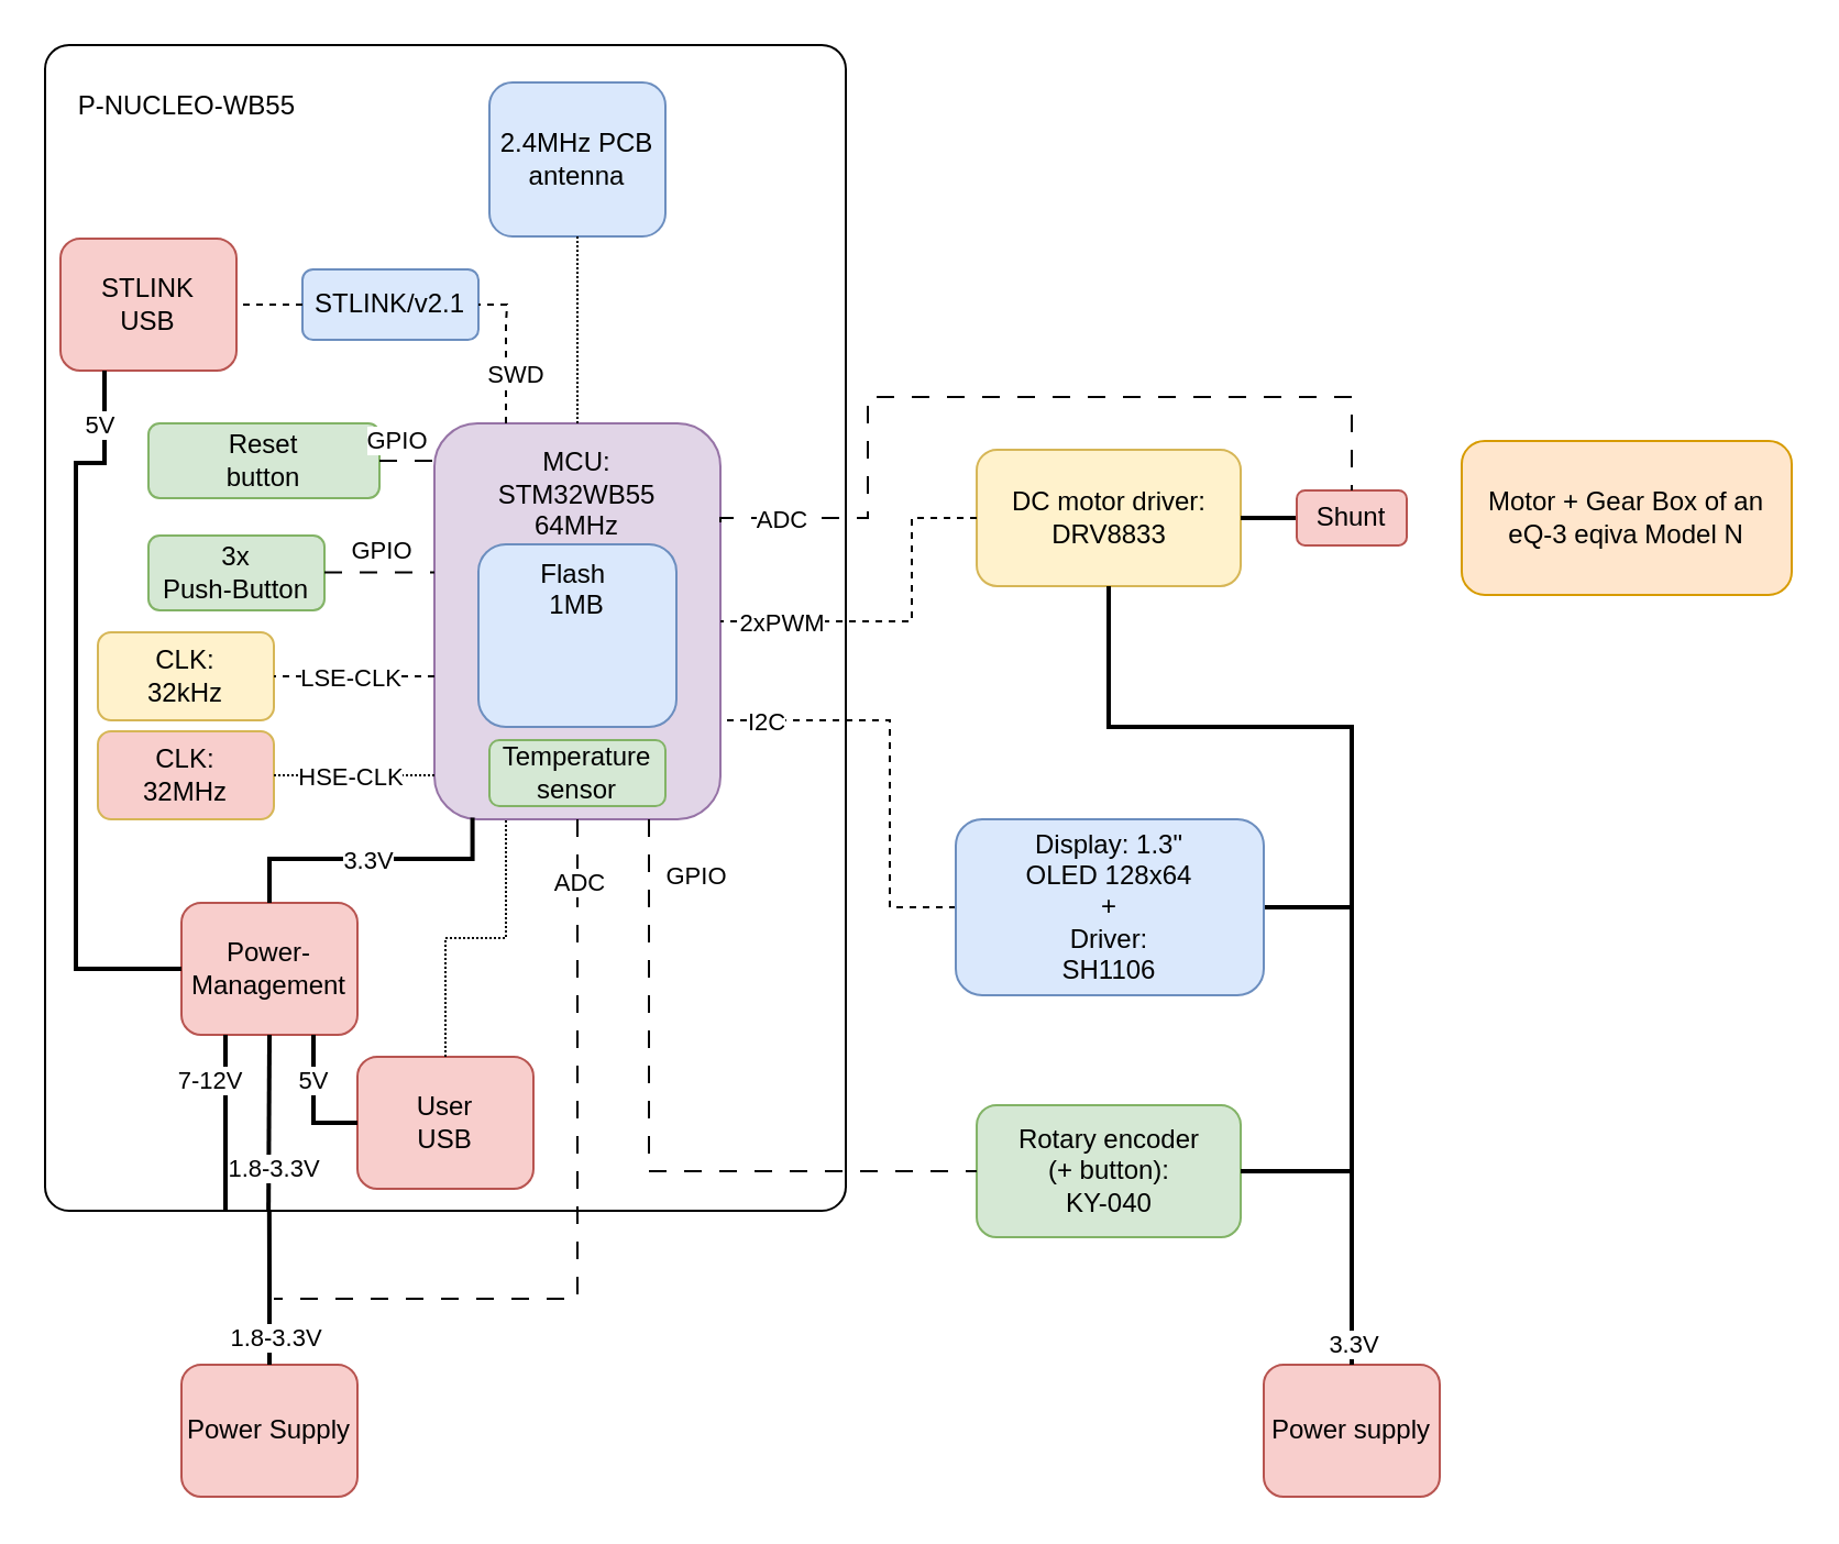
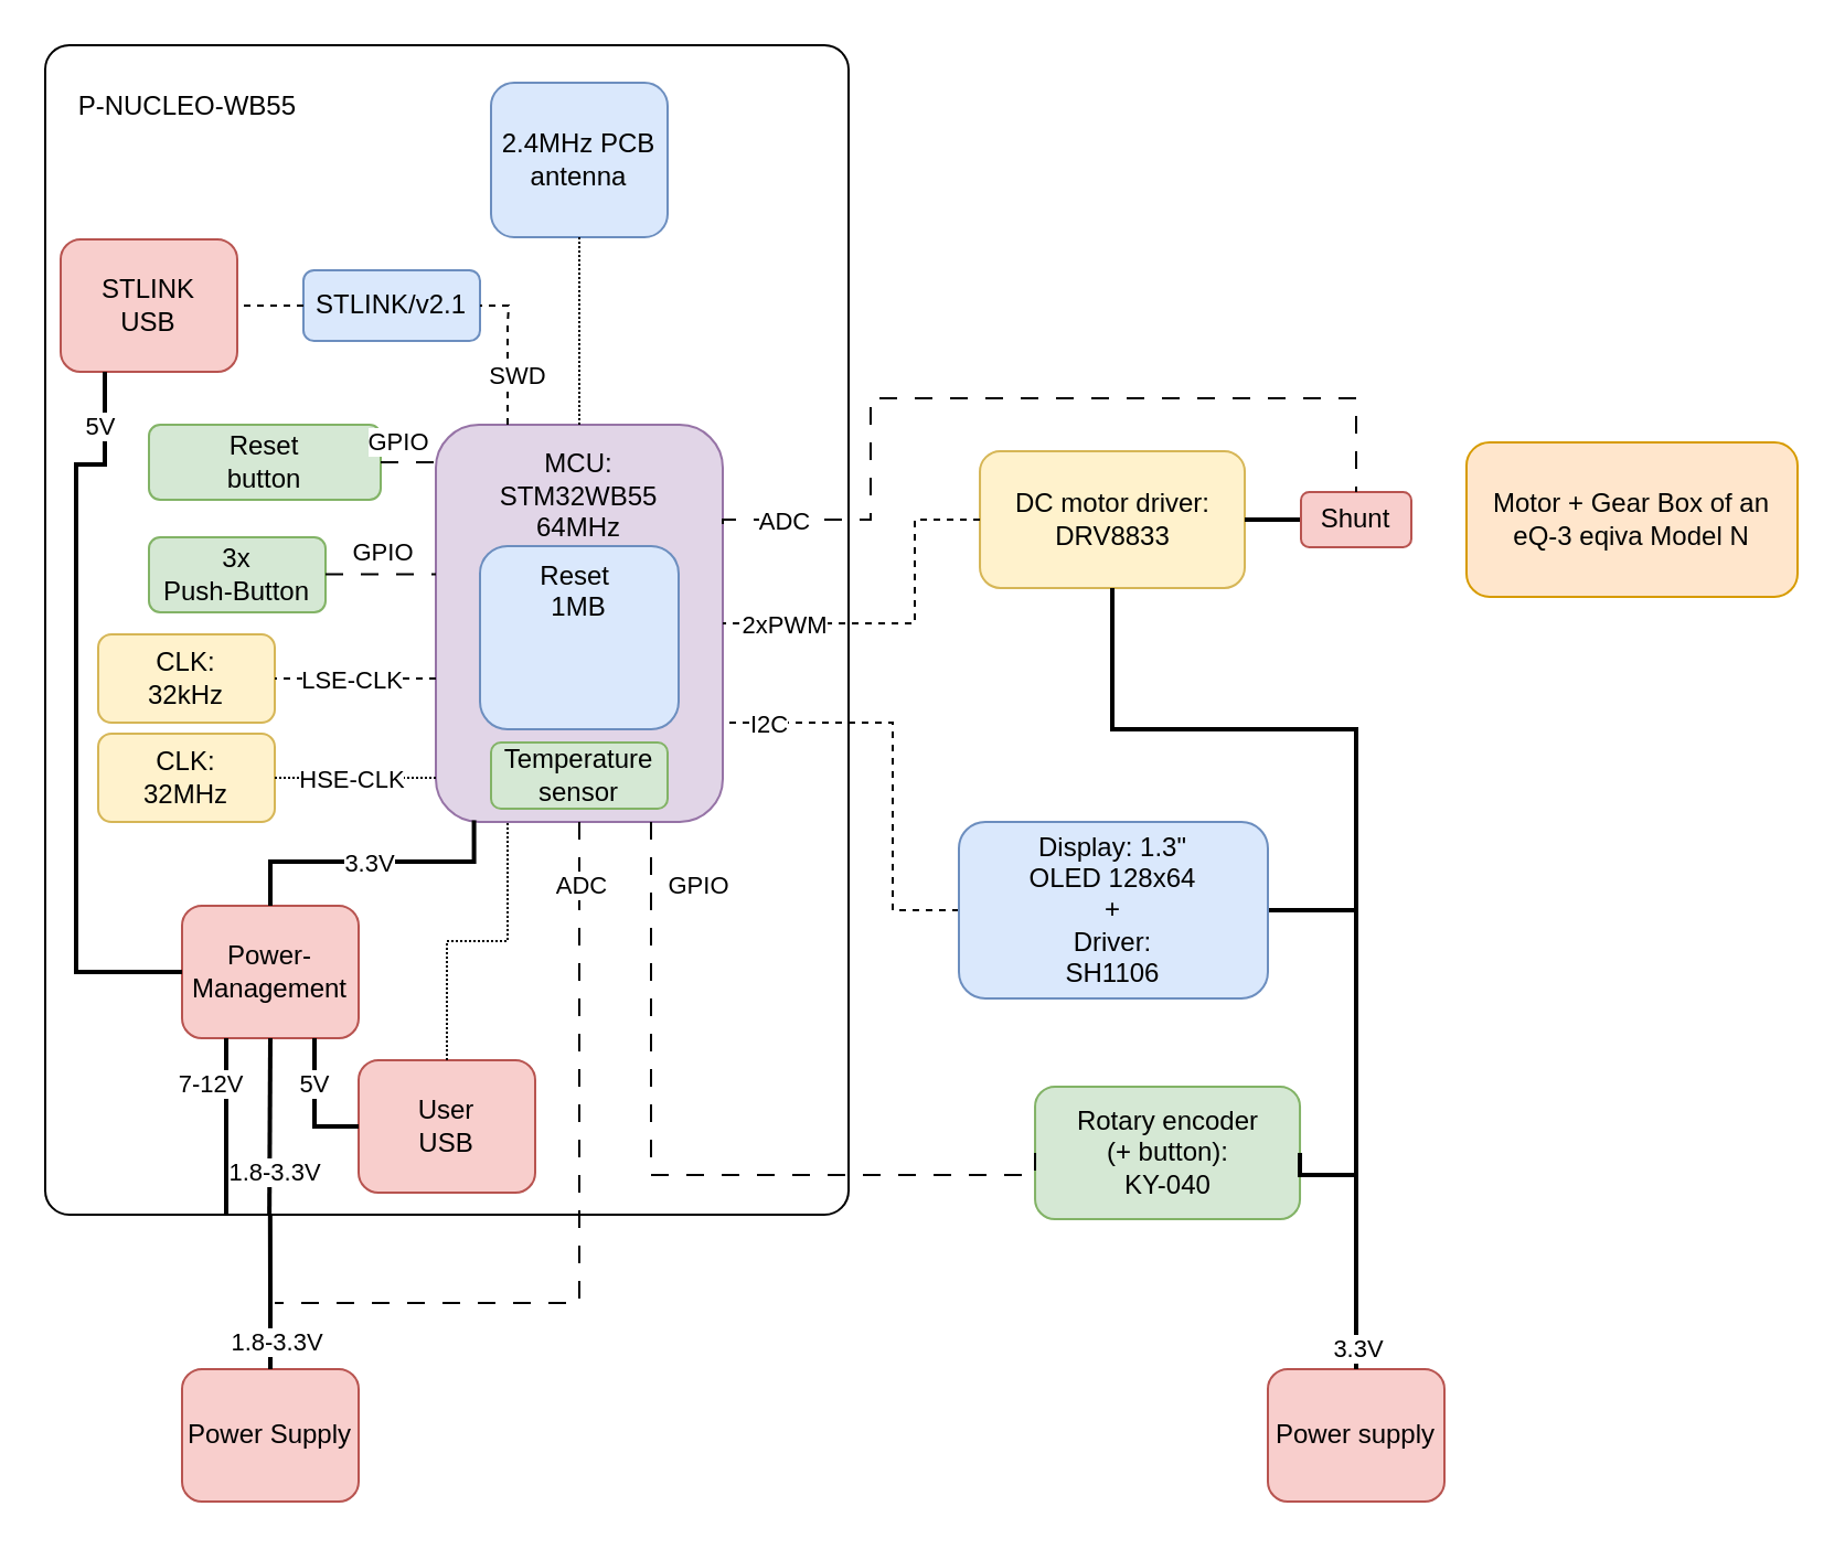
- <mxCell id="4" value="Flash&amp;nbsp;&lt;br&gt;&lt;span style=&quot;background-color: transparent;&quot;&gt;1MB&lt;/span&gt;&lt;div&gt;&lt;br&gt;&lt;br&gt;&lt;div&gt;&lt;br&gt;&lt;/div&gt;&lt;/div&gt;" style="rounded=1;whiteSpace=wrap;html=1;fillColor=#dae8fc;strokeColor=#6c8ebf;" parent="1" vertex="1"><mxGeometry x="217" y="247" width="90" height="83" as="geometry" /></mxCell>
+ <mxCell id="4" value="Reset&amp;nbsp;&lt;br&gt;&lt;span style=&quot;background-color: transparent;&quot;&gt;1MB&lt;/span&gt;&lt;div&gt;&lt;br&gt;&lt;br&gt;&lt;div&gt;&lt;br&gt;&lt;/div&gt;&lt;/div&gt;" style="rounded=1;whiteSpace=wrap;html=1;fillColor=#dae8fc;strokeColor=#6c8ebf;" parent="1" vertex="1"><mxGeometry x="217" y="247" width="90" height="83" as="geometry" /></mxCell>
- <mxCell id="36" value="CLK:&lt;br&gt;32MHz" style="rounded=1;whiteSpace=wrap;html=1;fillColor=#f8cecc;strokeColor=#d6b656;" parent="1" vertex="1"><mxGeometry x="44" y="332" width="80" height="40" as="geometry" /></mxCell>
+ <mxCell id="36" value="CLK:&lt;br&gt;32MHz" style="rounded=1;whiteSpace=wrap;html=1;fillColor=#fff2cc;strokeColor=#d6b656;" parent="1" vertex="1"><mxGeometry x="44" y="332" width="80" height="40" as="geometry" /></mxCell>
- <mxCell id="6" value="Rotary encoder&lt;br&gt;(+ button):&lt;br&gt;KY-040" style="rounded=1;whiteSpace=wrap;html=1;fillColor=#d5e8d4;strokeColor=#82b366;" parent="1" vertex="1"><mxGeometry x="443.52" y="502" width="120" height="60" as="geometry" /></mxCell>
+ <mxCell id="6" value="Rotary encoder&lt;br&gt;(+ button):&lt;br&gt;KY-040" style="rounded=1;whiteSpace=wrap;html=1;fillColor=#d5e8d4;strokeColor=#82b366;" parent="1" vertex="1"><mxGeometry x="468.52" y="492" width="120" height="60" as="geometry" /></mxCell>
